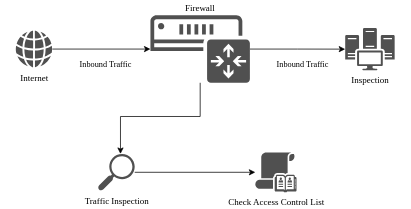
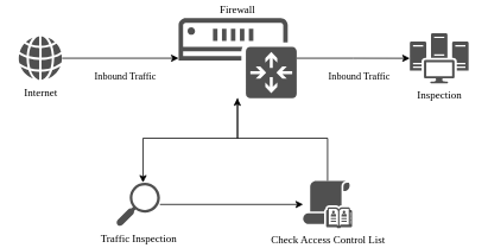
+ <mxCell id="11" style="edgeStyle=orthogonalEdgeStyle;rounded=0;orthogonalLoop=1;jettySize=auto;html=1;" edge="1" parent="1" source="12" target="5"><mxGeometry relative="1" as="geometry"><Array as="points"><mxPoint x="368" y="155" /><mxPoint x="266" y="155" /></Array></mxGeometry></mxCell>
